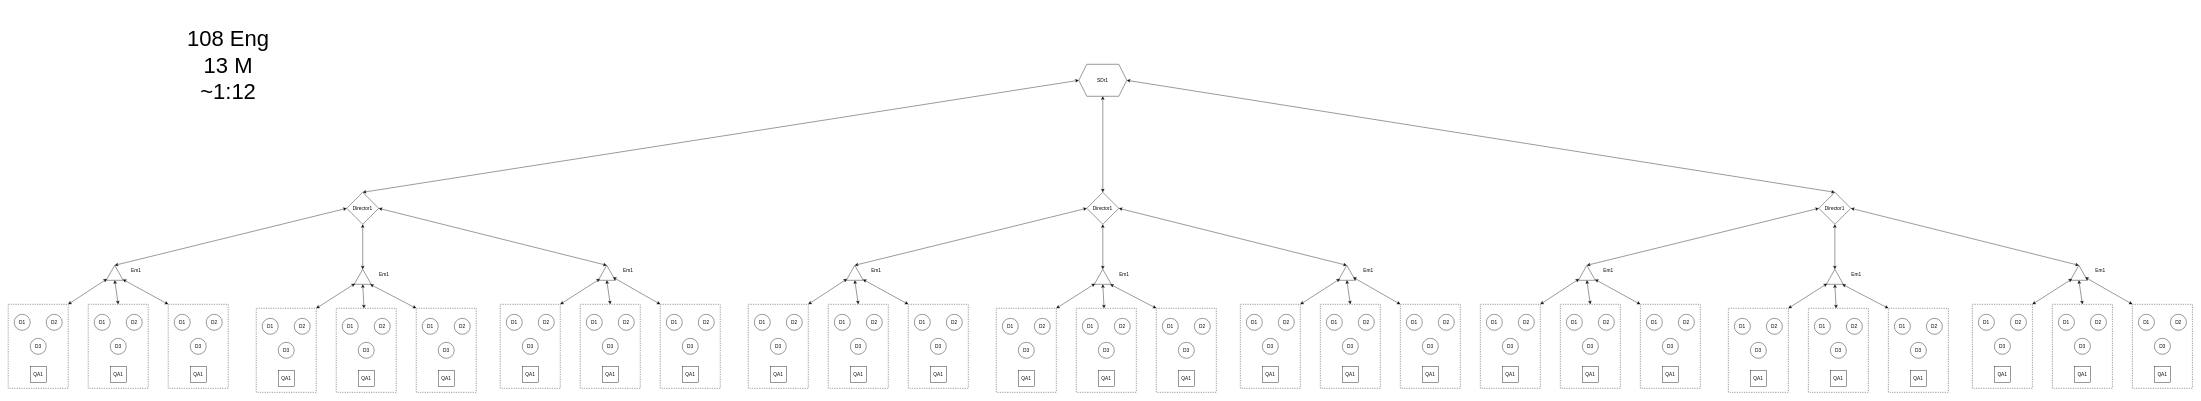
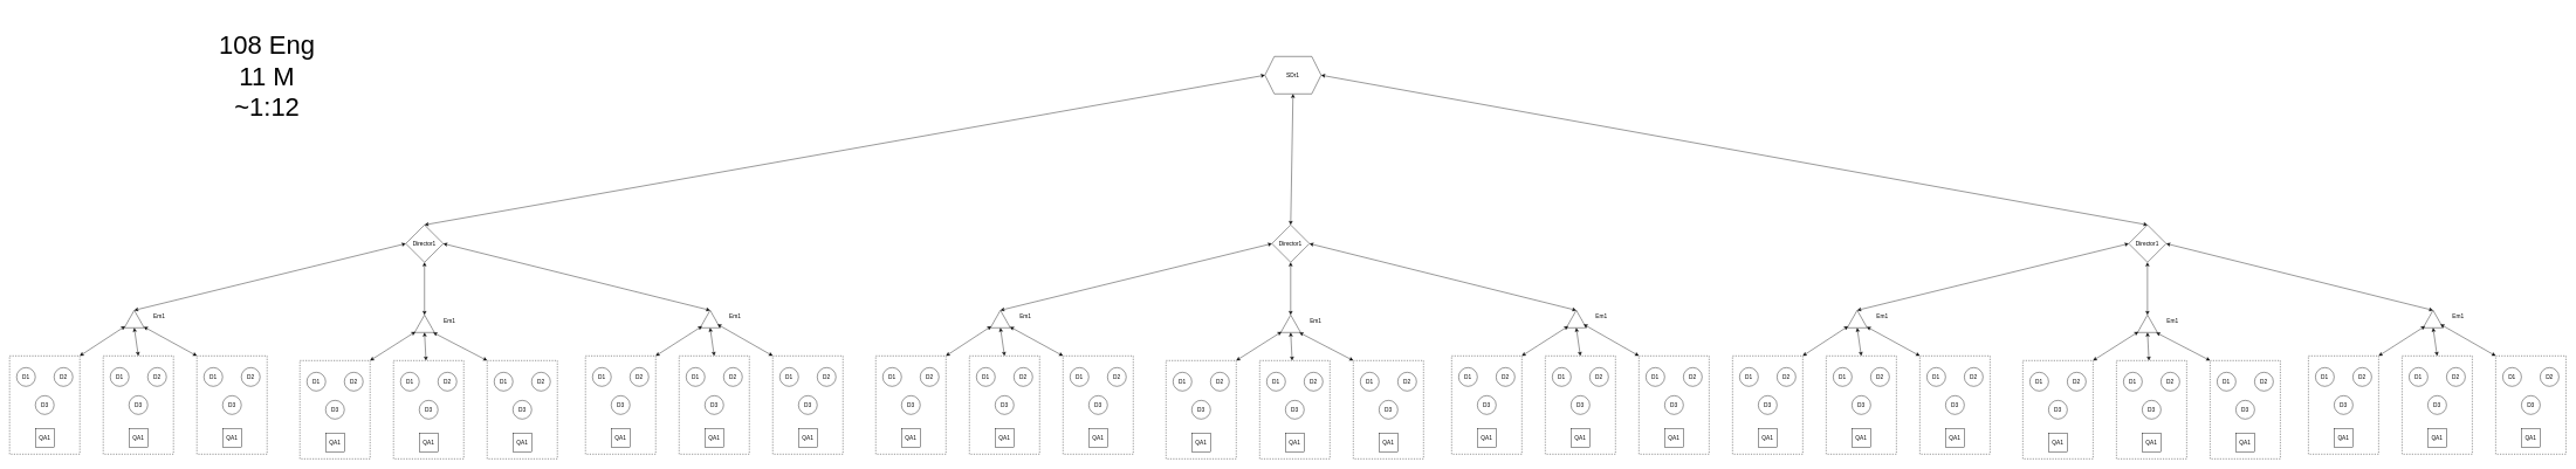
- <mxCell id="198" value="&lt;font style=&quot;font-size: 55px;&quot;&gt;108 Eng&lt;/font&gt;&lt;div&gt;&lt;font style=&quot;font-size: 55px;&quot;&gt;13 M&lt;/font&gt;&lt;/div&gt;&lt;div&gt;&lt;font style=&quot;font-size: 55px;&quot;&gt;~1:12&lt;/font&gt;&lt;/div&gt;&lt;div&gt;&lt;br&gt;&lt;/div&gt;" style="text;html=1;align=center;verticalAlign=middle;whiteSpace=wrap;rounded=0;" vertex="1" parent="1"><mxGeometry x="350" y="20" width="440" height="300" as="geometry" /></mxCell>
+ <mxCell id="198" value="&lt;font style=&quot;font-size: 55px;&quot;&gt;108 Eng&lt;/font&gt;&lt;div&gt;&lt;font style=&quot;font-size: 55px;&quot;&gt;11 M&lt;/font&gt;&lt;/div&gt;&lt;div&gt;&lt;font style=&quot;font-size: 55px;&quot;&gt;~1:12&lt;/font&gt;&lt;/div&gt;&lt;div&gt;&lt;br&gt;&lt;/div&gt;" style="text;html=1;align=center;verticalAlign=middle;whiteSpace=wrap;rounded=0;" vertex="1" parent="1"><mxGeometry x="350" y="20" width="440" height="300" as="geometry" /></mxCell>
- <mxCell id="194" value="SDr1" style="shape=hexagon;perimeter=hexagonPerimeter2;whiteSpace=wrap;html=1;fixedSize=1;" vertex="1" parent="1"><mxGeometry x="2696.25" y="160" width="120" height="80" as="geometry" /></mxCell>
+ <mxCell id="194" value="SDr1" style="shape=hexagon;perimeter=hexagonPerimeter2;whiteSpace=wrap;html=1;fixedSize=1;" vertex="1" parent="1"><mxGeometry x="2701.25" y="120" width="120" height="80" as="geometry" /></mxCell>
